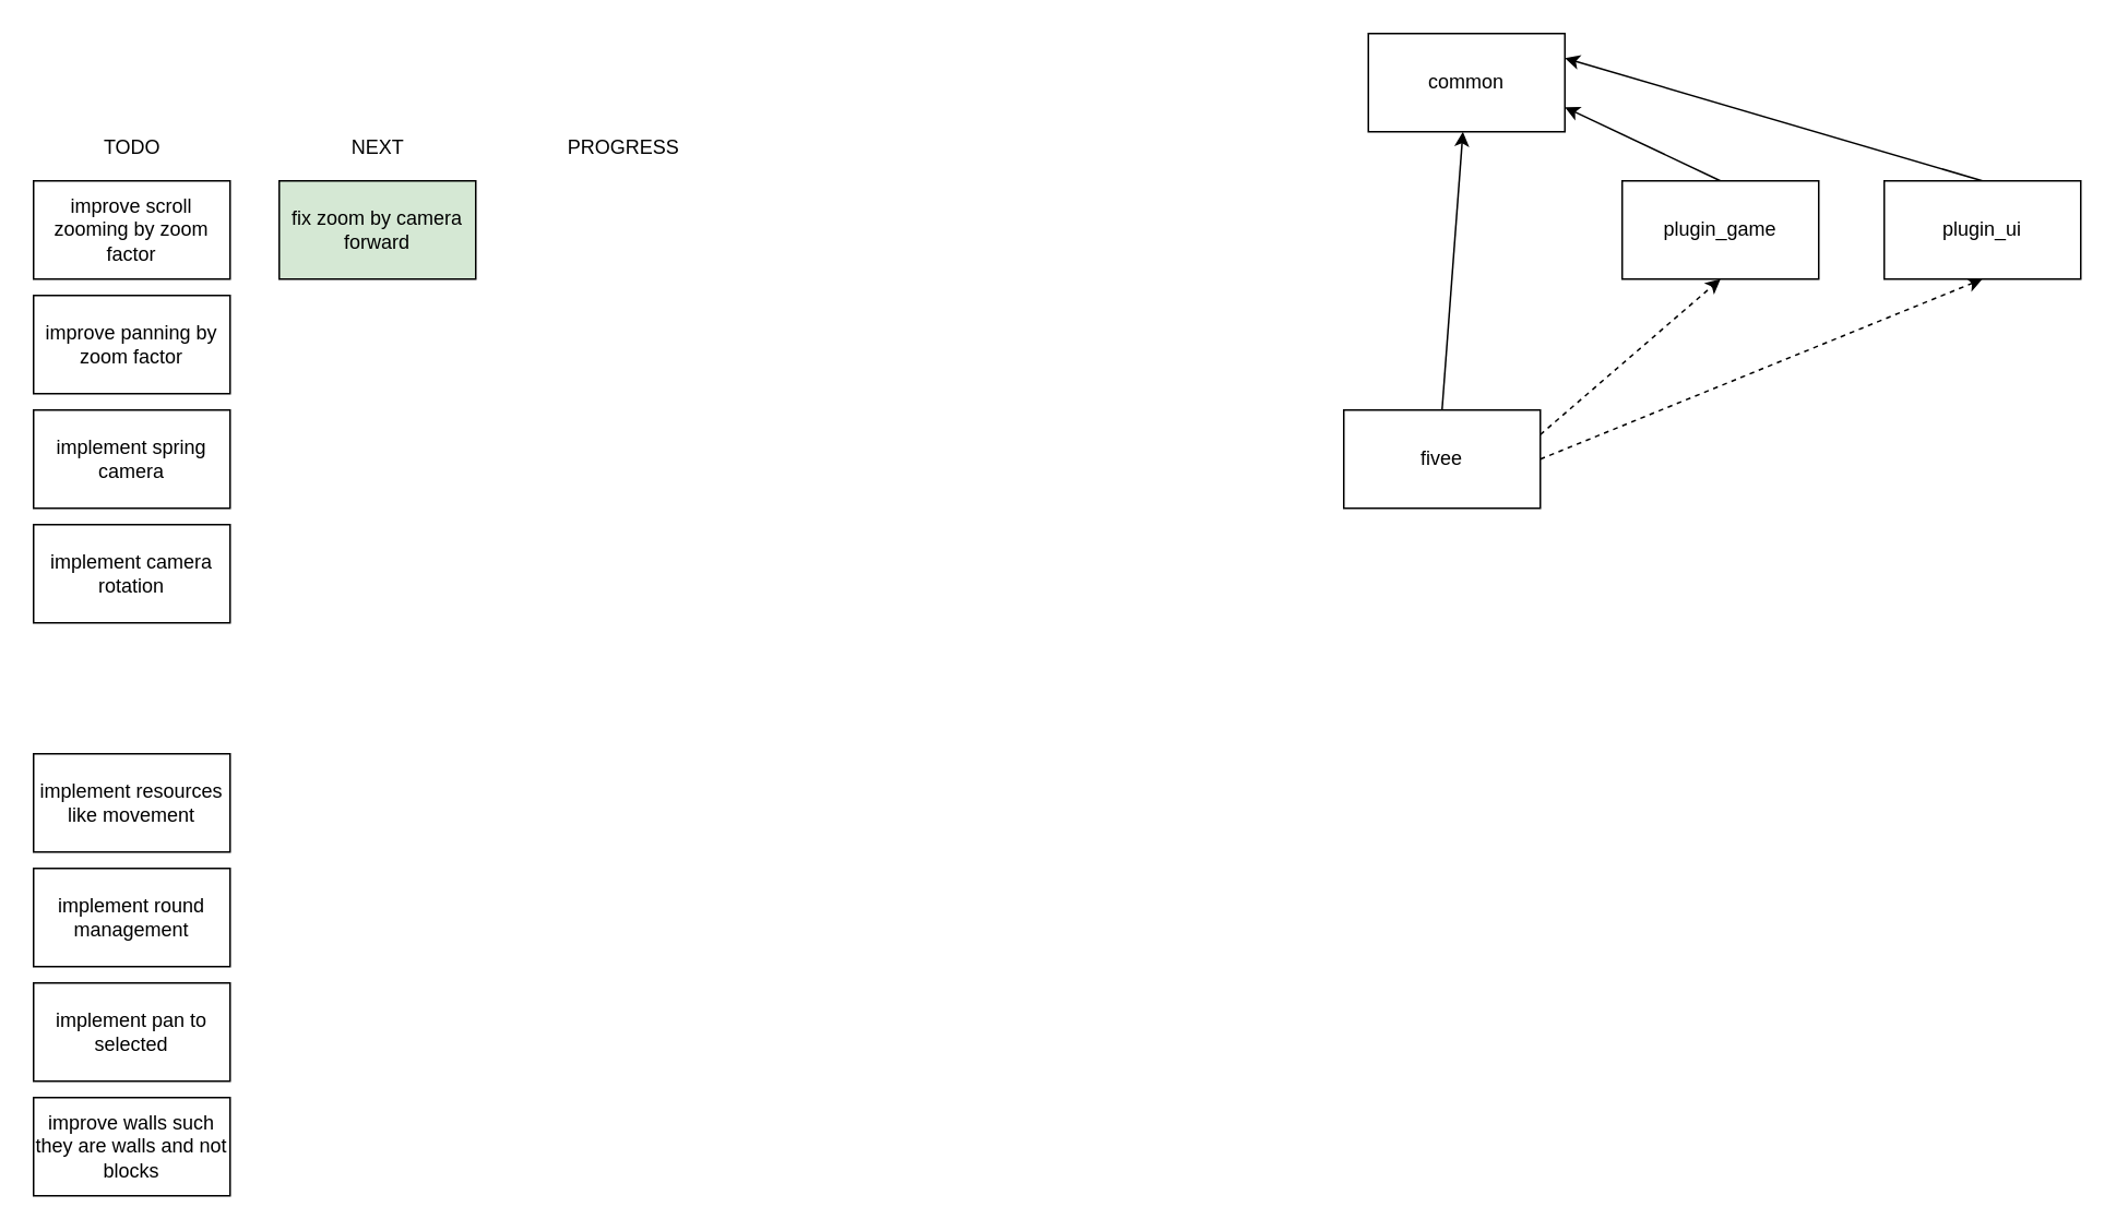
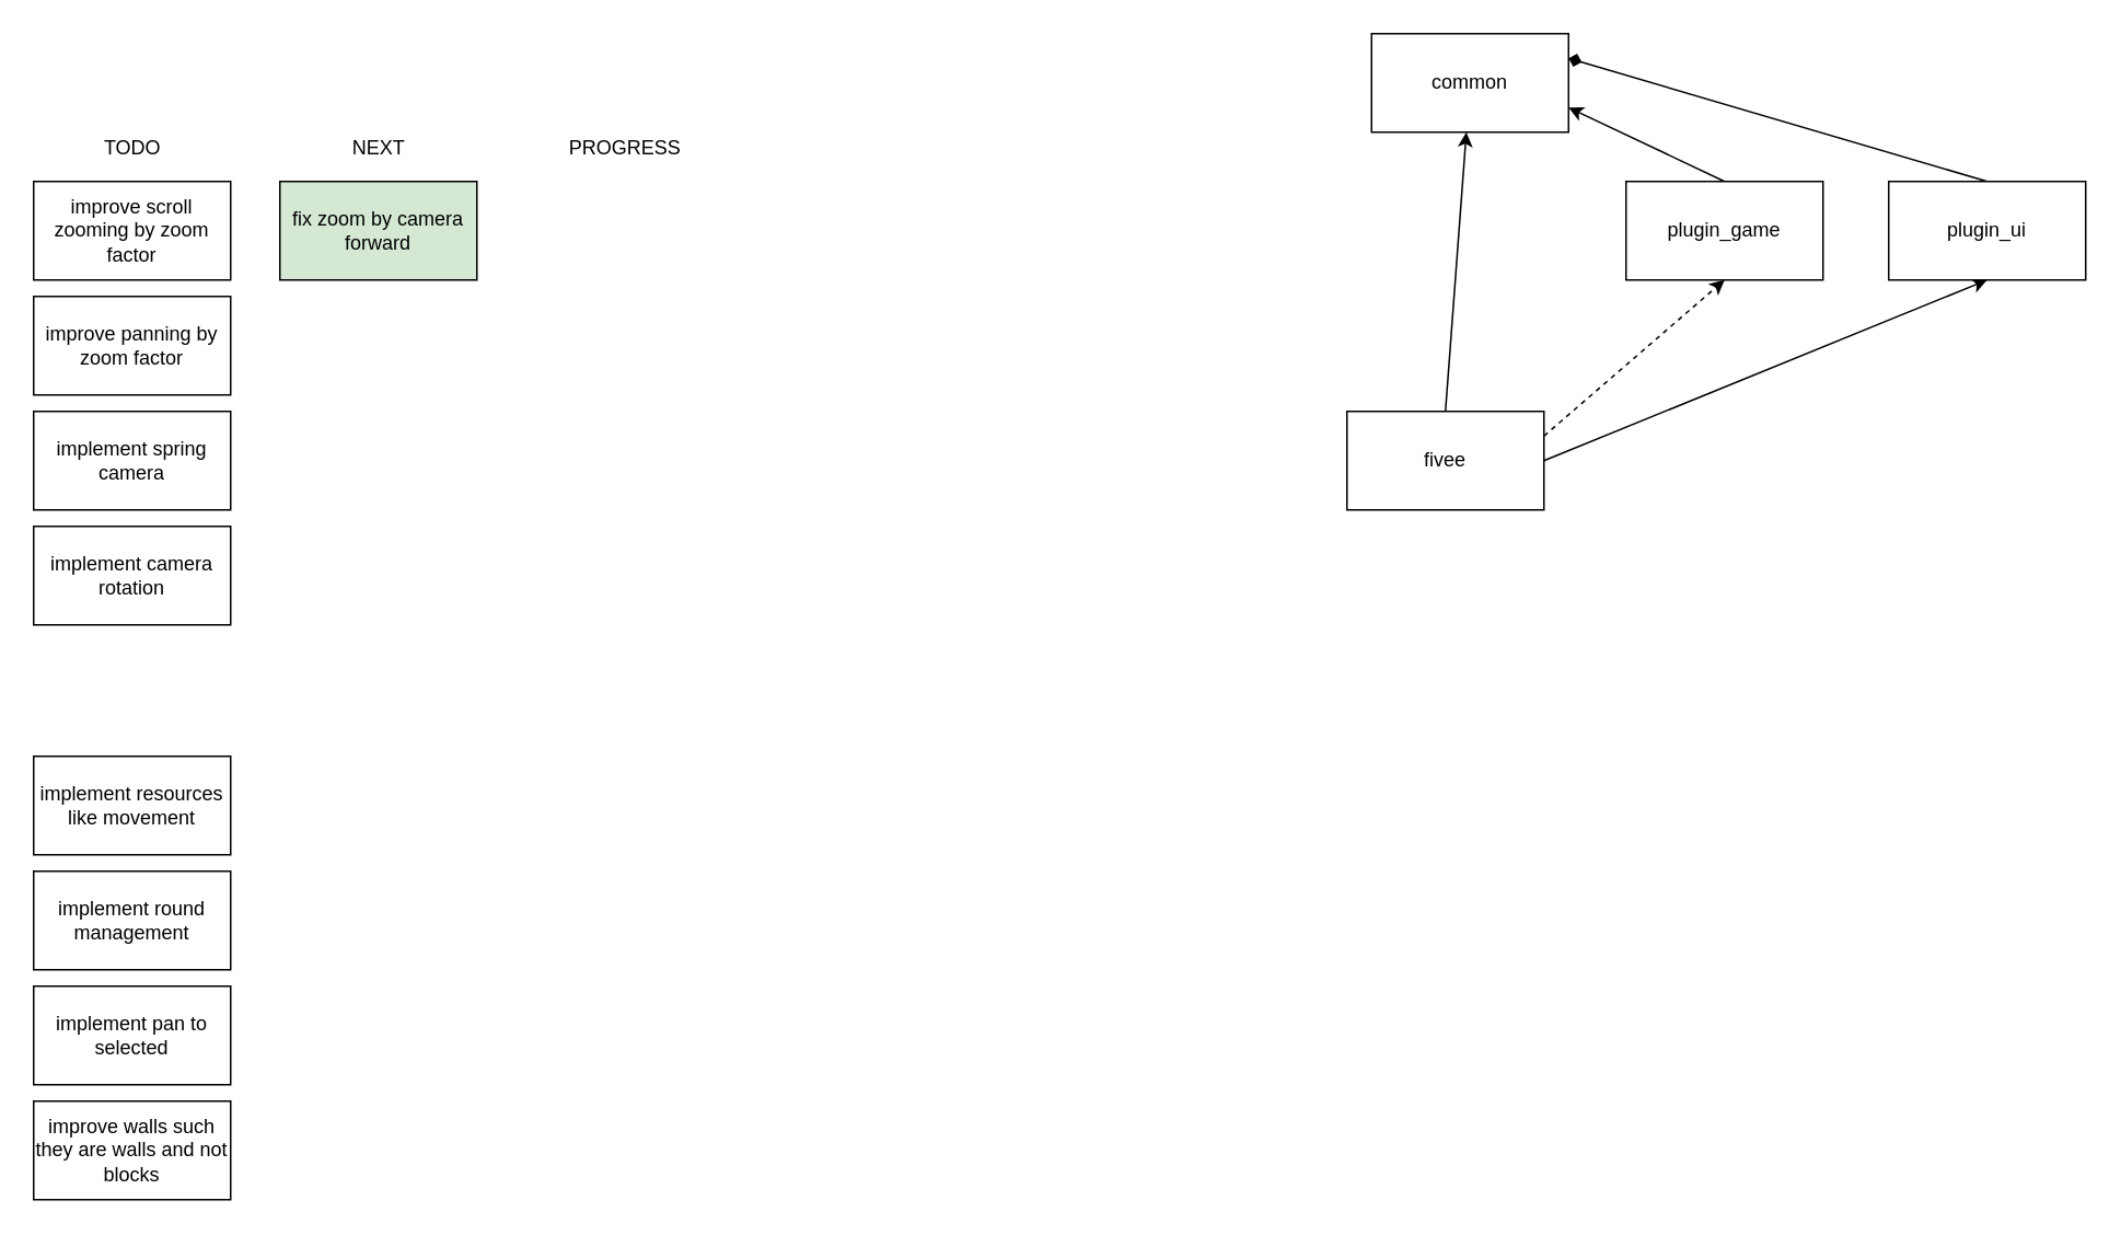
- <mxCell id="13" style="edgeStyle=none;html=1;exitX=0.5;exitY=0;exitDx=0;exitDy=0;entryX=1;entryY=0.25;entryDx=0;entryDy=0;" parent="1" source="14" target="6" edge="1"><mxGeometry relative="1" as="geometry" /></mxCell>
+ <mxCell id="13" style="edgeStyle=none;html=1;exitX=0.5;exitY=0;exitDx=0;exitDy=0;entryX=1;entryY=0.25;entryDx=0;entryDy=0;endArrow=diamond;" parent="1" source="14" target="6" edge="1"><mxGeometry relative="1" as="geometry" /></mxCell>
- <mxCell id="4" style="edgeStyle=none;html=1;exitX=1;exitY=0.5;exitDx=0;exitDy=0;entryX=0.5;entryY=1;entryDx=0;entryDy=0;dashed=1;" parent="1" source="5" target="14" edge="1"><mxGeometry relative="1" as="geometry" /></mxCell>
+ <mxCell id="4" style="edgeStyle=none;html=1;exitX=1;exitY=0.5;exitDx=0;exitDy=0;entryX=0.5;entryY=1;entryDx=0;entryDy=0;" parent="1" source="5" target="14" edge="1"><mxGeometry relative="1" as="geometry" /></mxCell>
